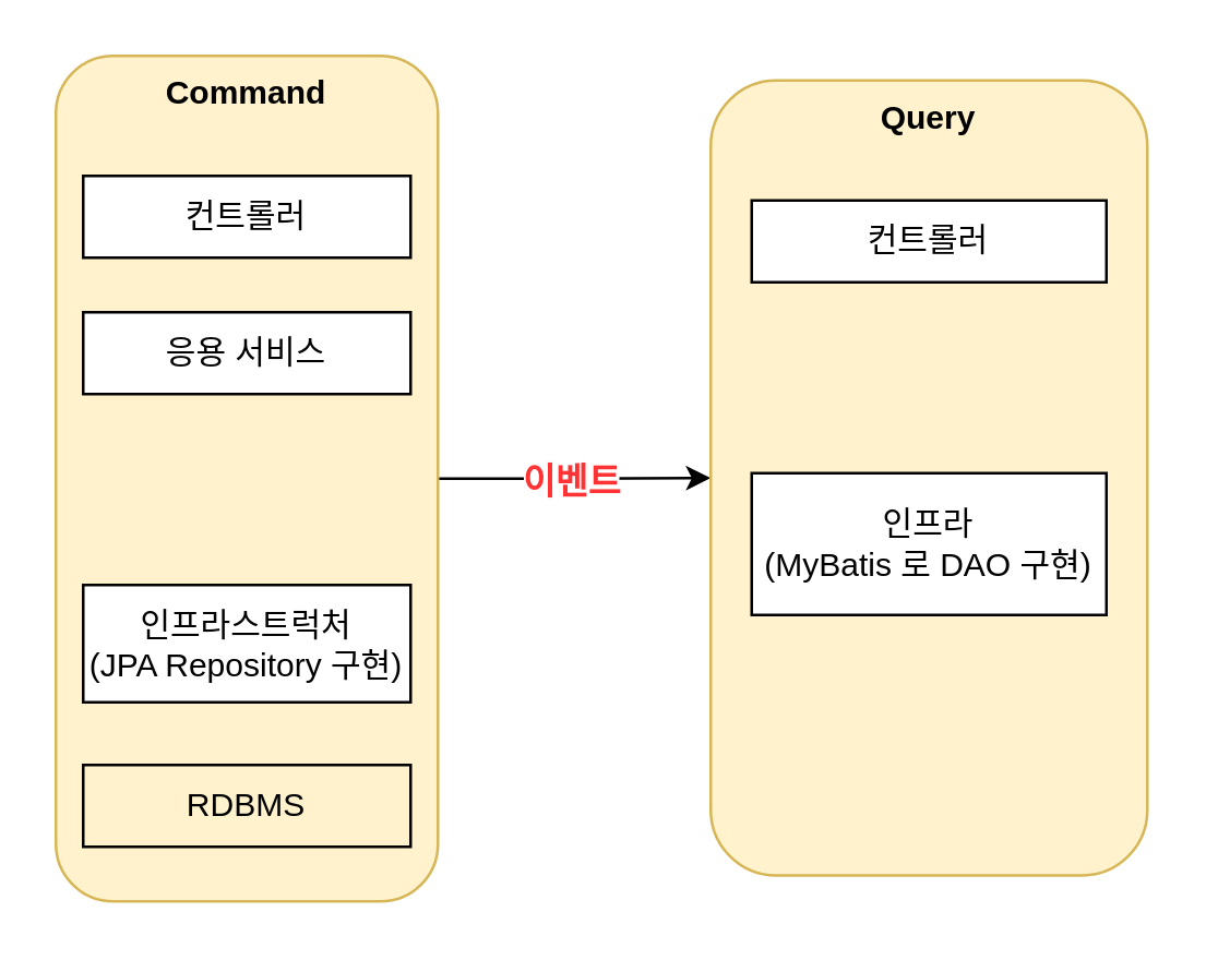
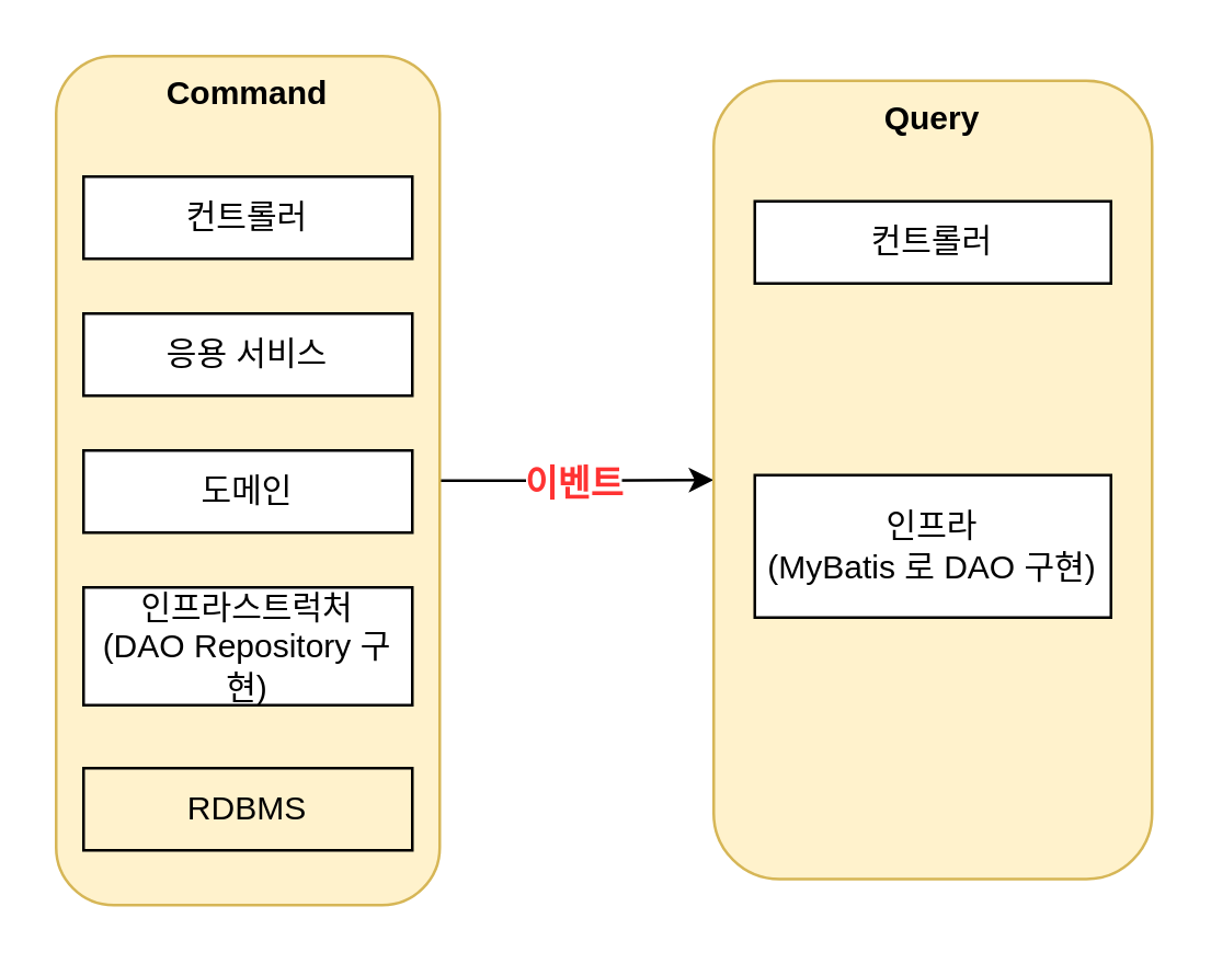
+ <mxCell id="7" value="도메인" style="rounded=0;whiteSpace=wrap;html=1;" vertex="1" parent="1"><mxGeometry x="30" y="164" width="120" height="30" as="geometry" /></mxCell>
- <mxCell id="6" value="인프라스트럭처&lt;div&gt;(JPA Repository 구현)&lt;/div&gt;" style="rounded=0;whiteSpace=wrap;html=1;" vertex="1" parent="1"><mxGeometry x="30" y="214" width="120" height="43" as="geometry" /></mxCell>
+ <mxCell id="6" value="인프라스트럭처&lt;div&gt;(DAO Repository 구현)&lt;/div&gt;" style="rounded=0;whiteSpace=wrap;html=1;" vertex="1" parent="1"><mxGeometry x="30" y="214" width="120" height="43" as="geometry" /></mxCell>
